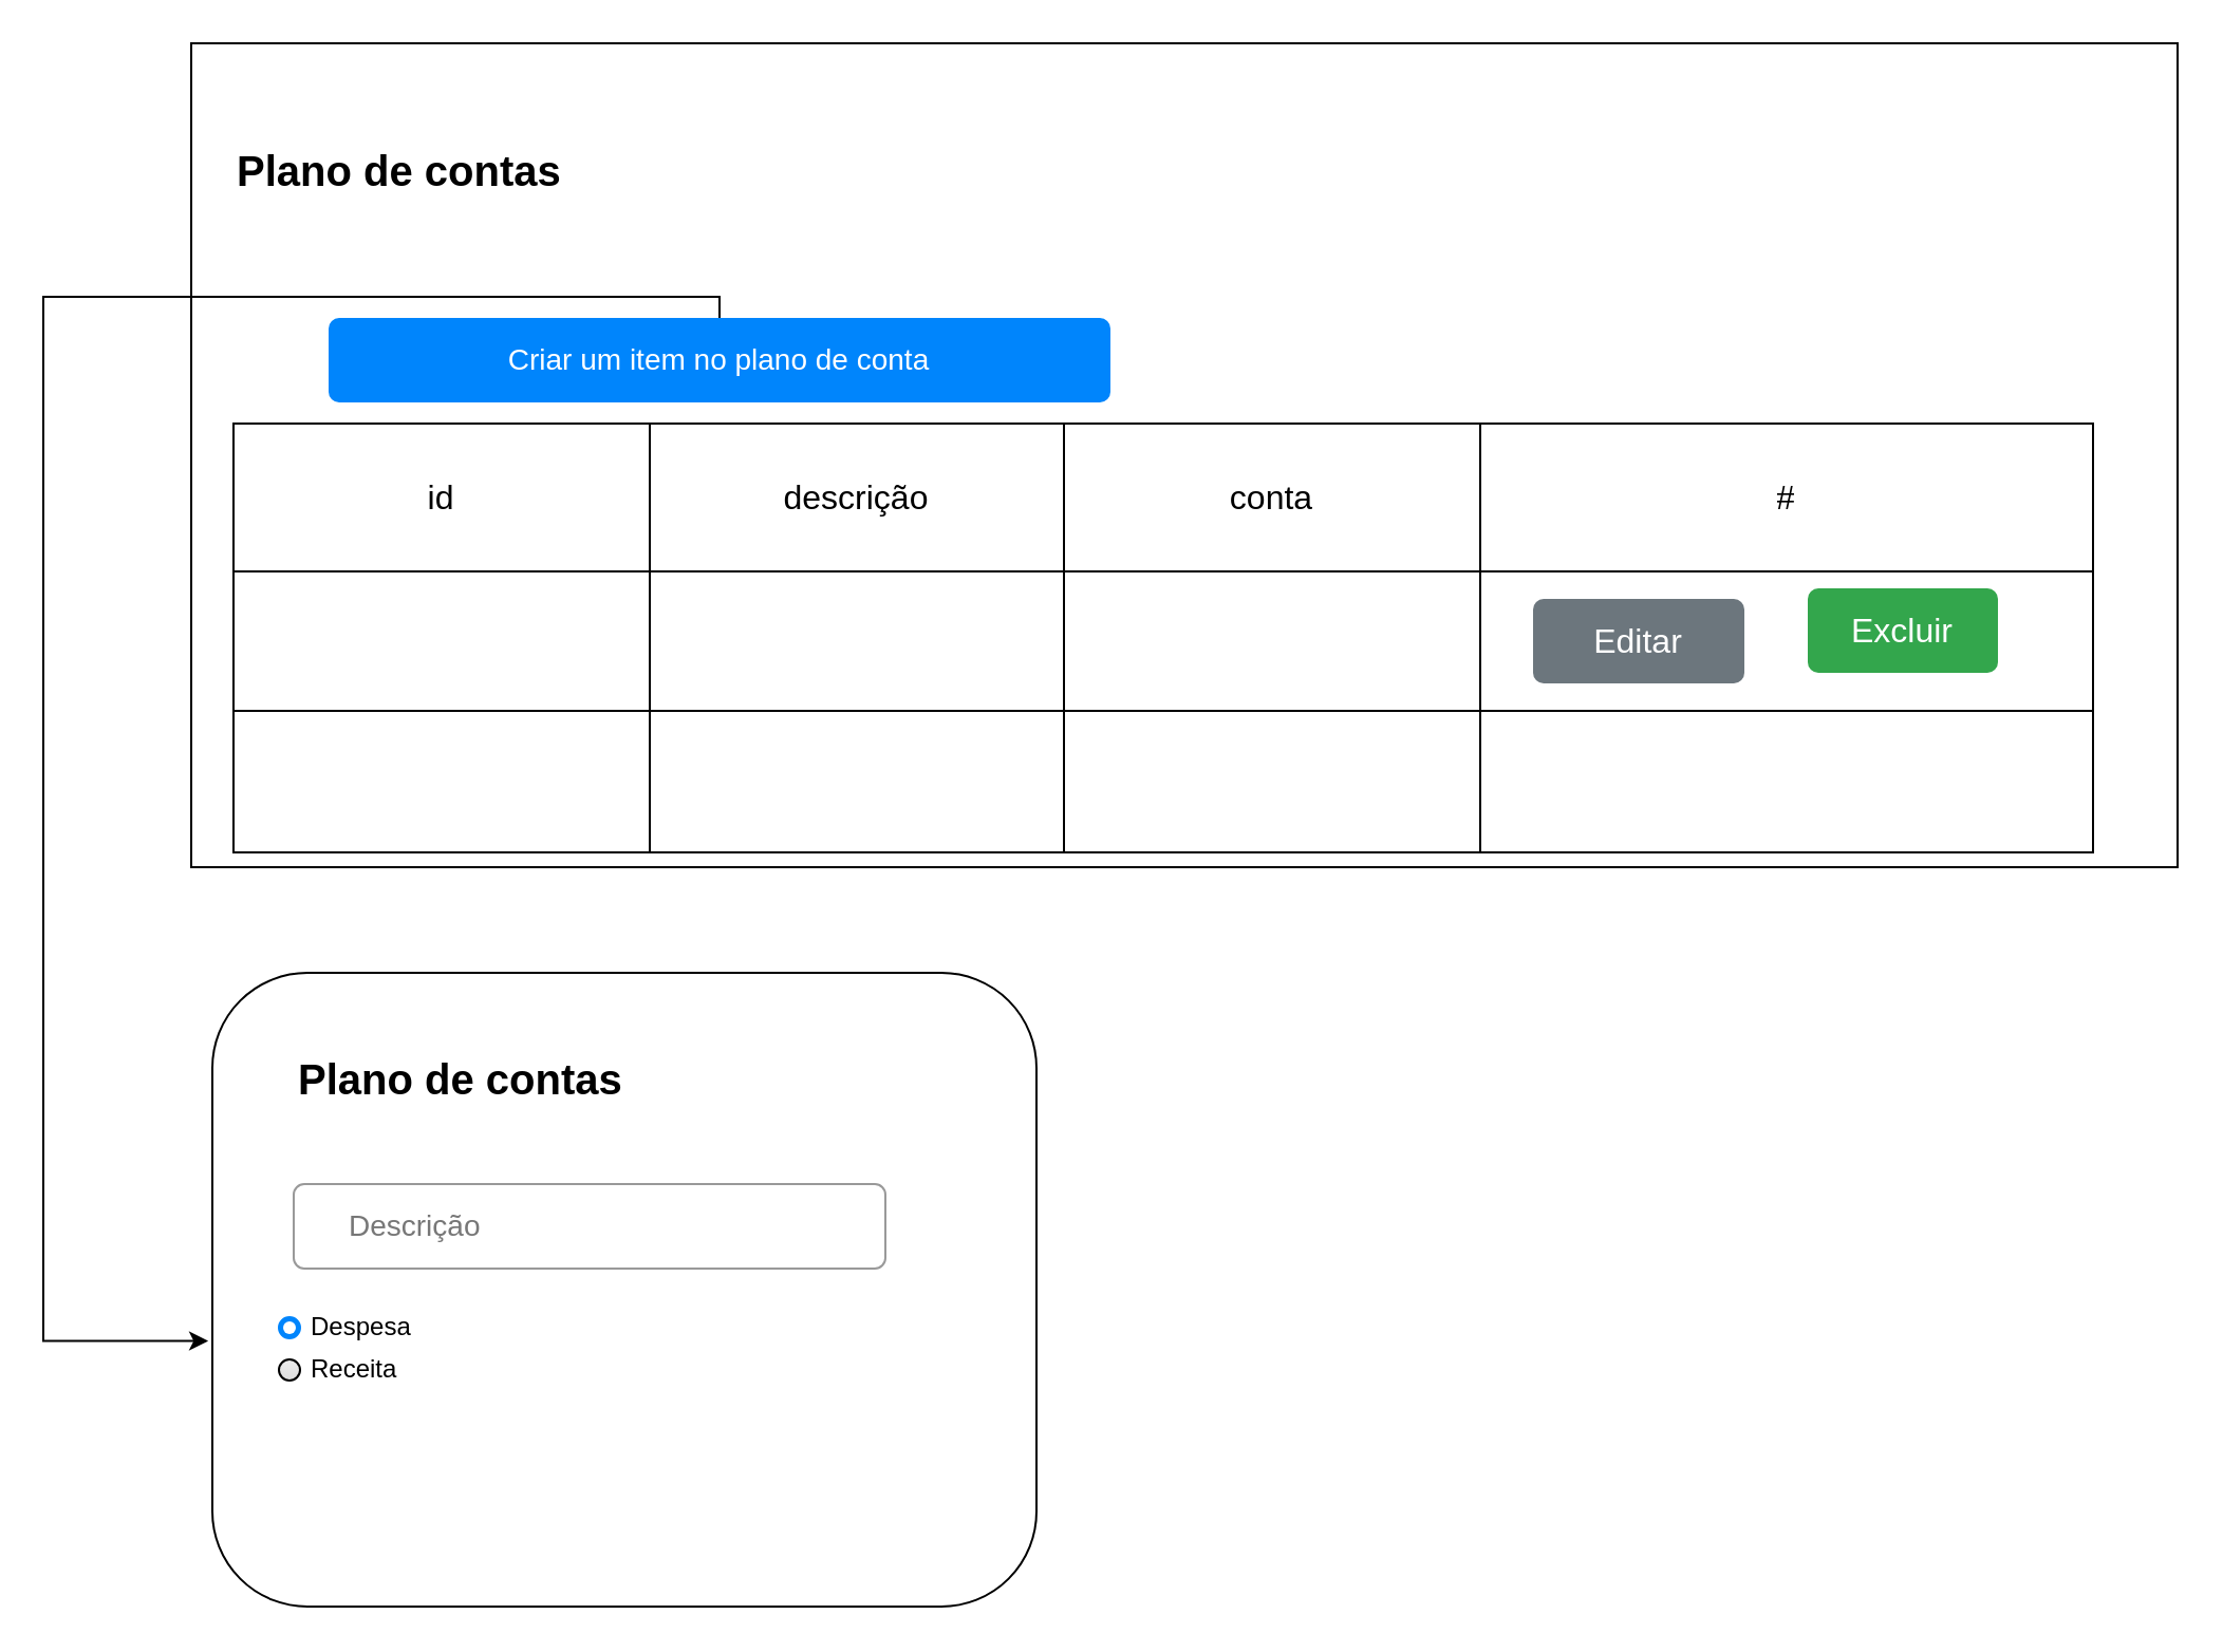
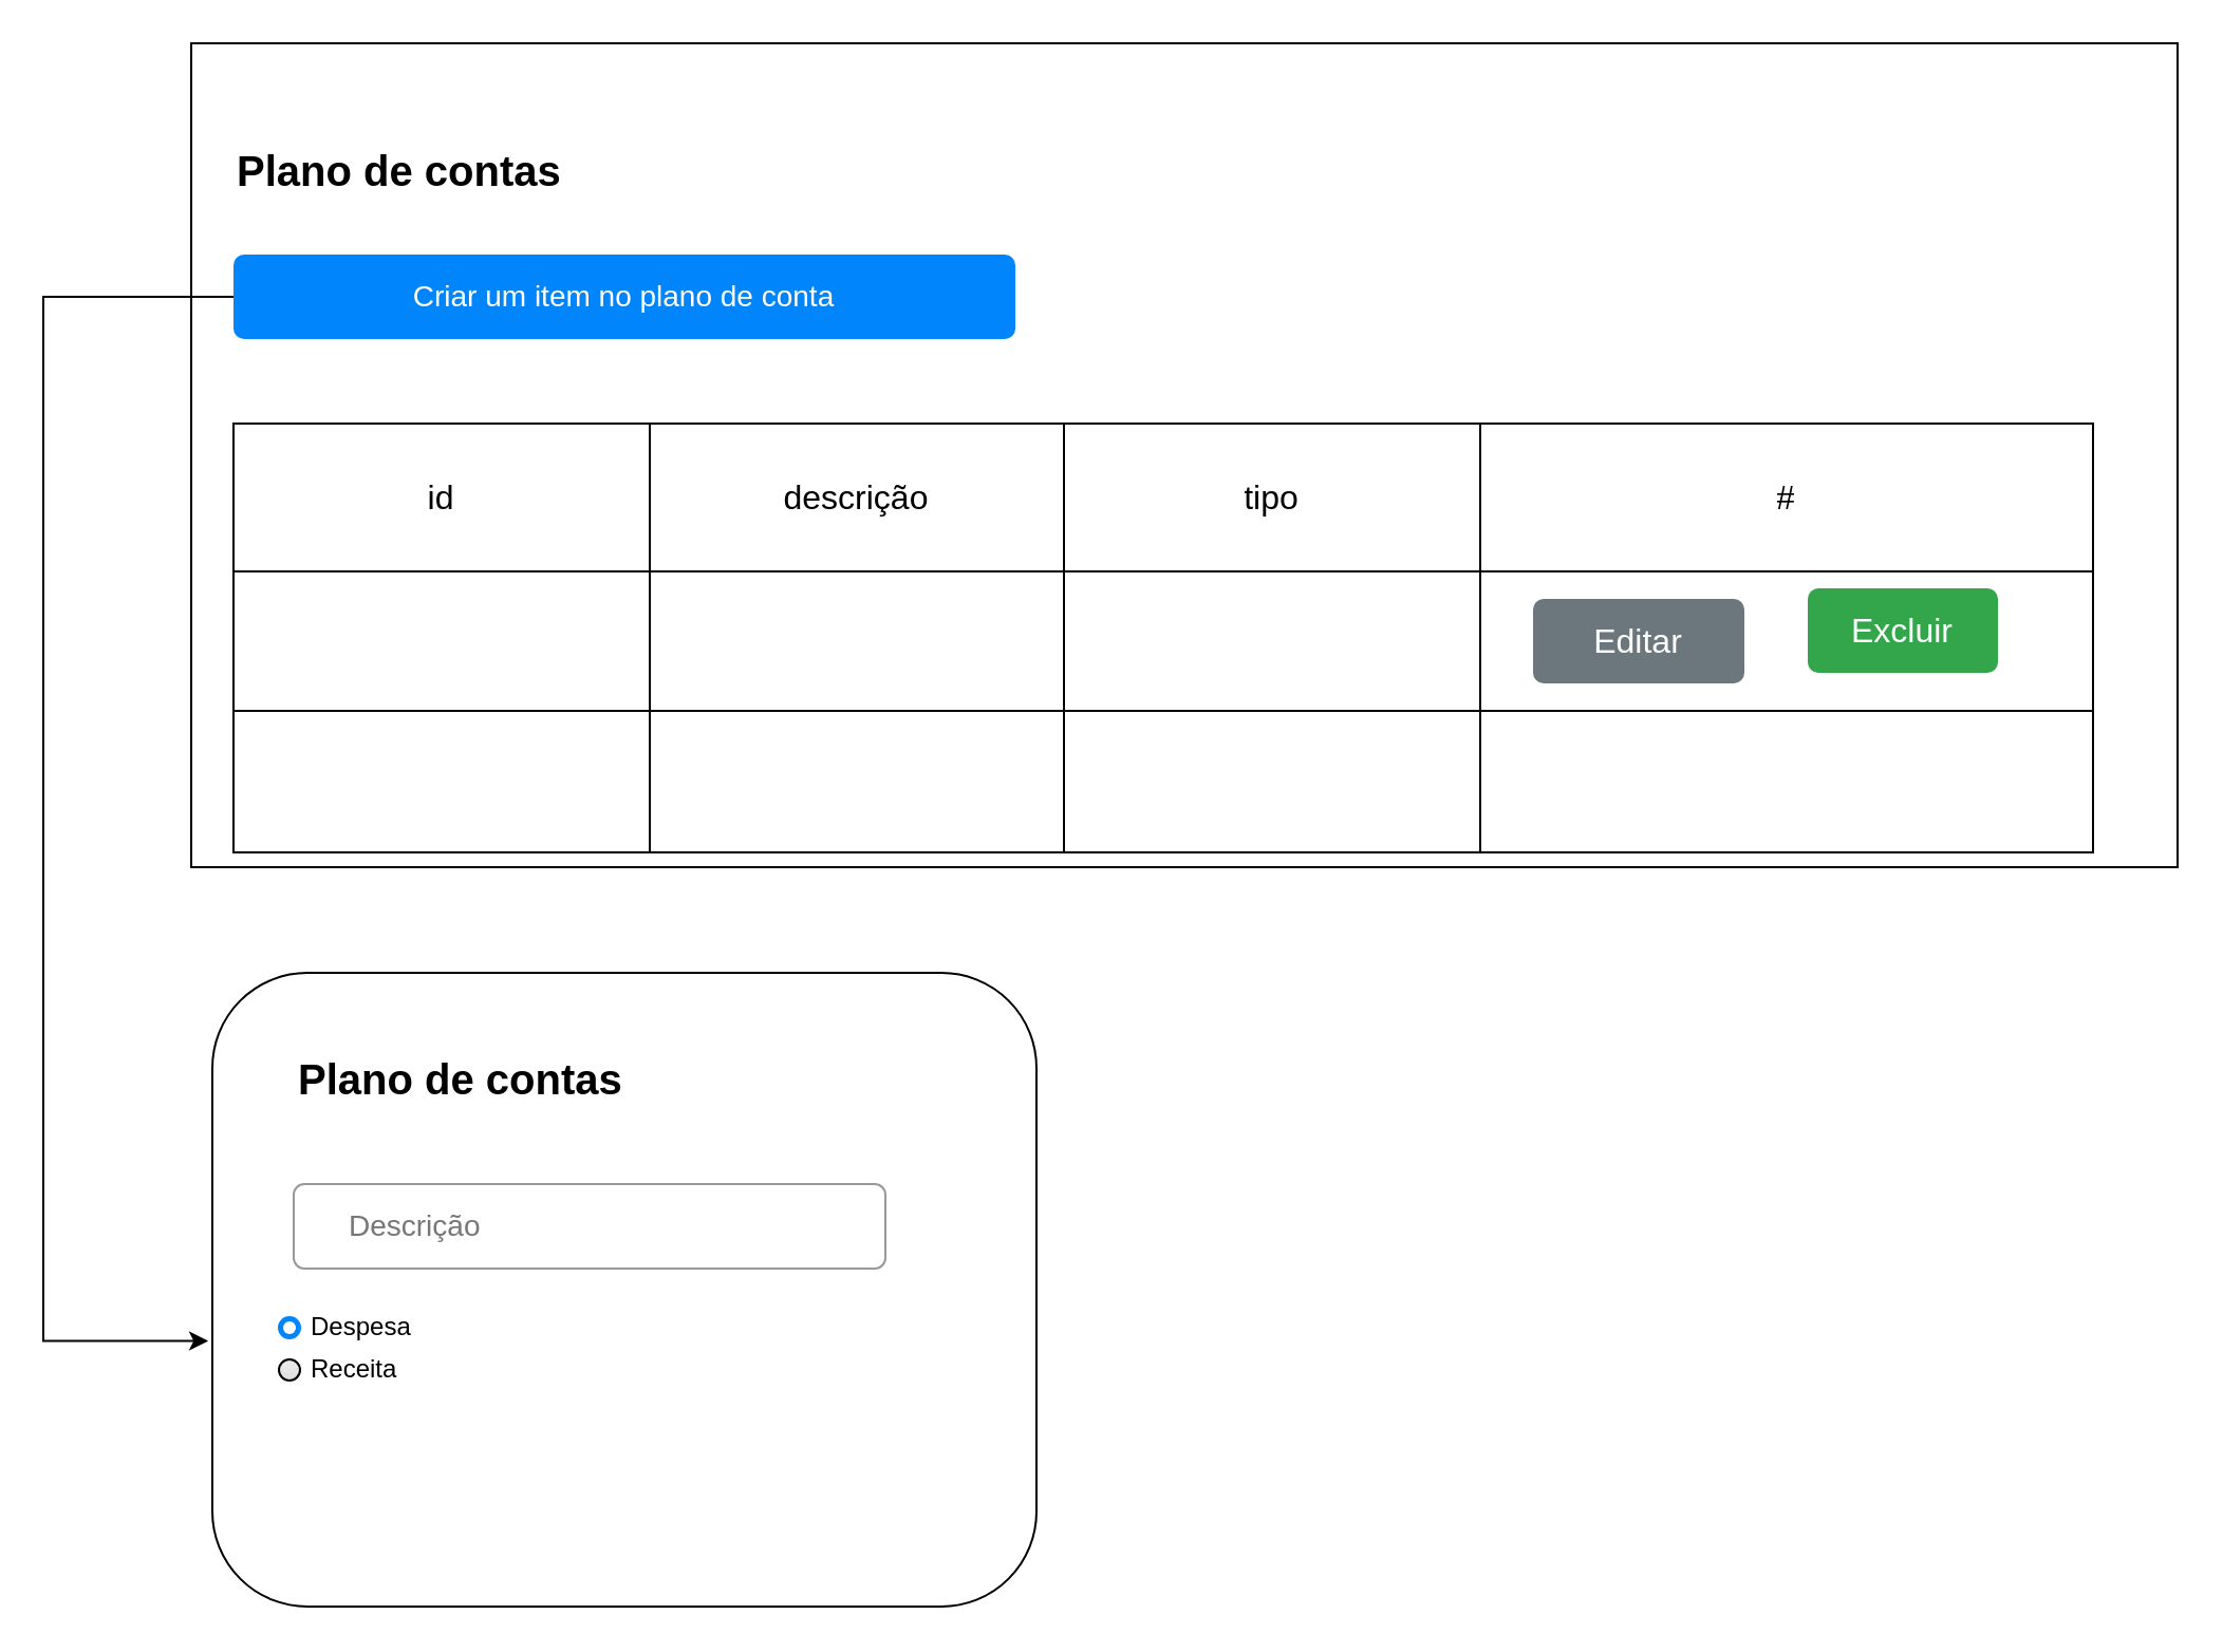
- <mxCell id="12" value="Criar um item no plano de conta" style="html=1;shadow=0;dashed=0;shape=mxgraph.bootstrap.rrect;rSize=5;strokeColor=none;fillColor=#0085FC;fontColor=#ffffff;whiteSpace=wrap;align=center;verticalAlign=middle;fontStyle=0;fontSize=14;spacing=14;" vertex="1" parent="9"><mxGeometry x="65" y="130" width="370" height="40" as="geometry" /></mxCell>
+ <mxCell id="12" value="Criar um item no plano de conta" style="html=1;shadow=0;dashed=0;shape=mxgraph.bootstrap.rrect;rSize=5;strokeColor=none;fillColor=#0085FC;fontColor=#ffffff;whiteSpace=wrap;align=center;verticalAlign=middle;fontStyle=0;fontSize=14;spacing=14;" vertex="1" parent="9"><mxGeometry x="20" y="100" width="370" height="40" as="geometry" /></mxCell>
- <mxCell id="17" value="conta" style="shape=partialRectangle;html=1;whiteSpace=wrap;connectable=0;strokeColor=inherit;overflow=hidden;fillColor=none;top=0;left=0;bottom=0;right=0;pointerEvents=1;fontSize=16;" vertex="1" parent="14"><mxGeometry x="393" width="197" height="70" as="geometry"><mxRectangle width="197" height="70" as="alternateBounds" /></mxGeometry></mxCell>
+ <mxCell id="17" value="tipo" style="shape=partialRectangle;html=1;whiteSpace=wrap;connectable=0;strokeColor=inherit;overflow=hidden;fillColor=none;top=0;left=0;bottom=0;right=0;pointerEvents=1;fontSize=16;" vertex="1" parent="14"><mxGeometry x="393" width="197" height="70" as="geometry"><mxRectangle width="197" height="70" as="alternateBounds" /></mxGeometry></mxCell>
